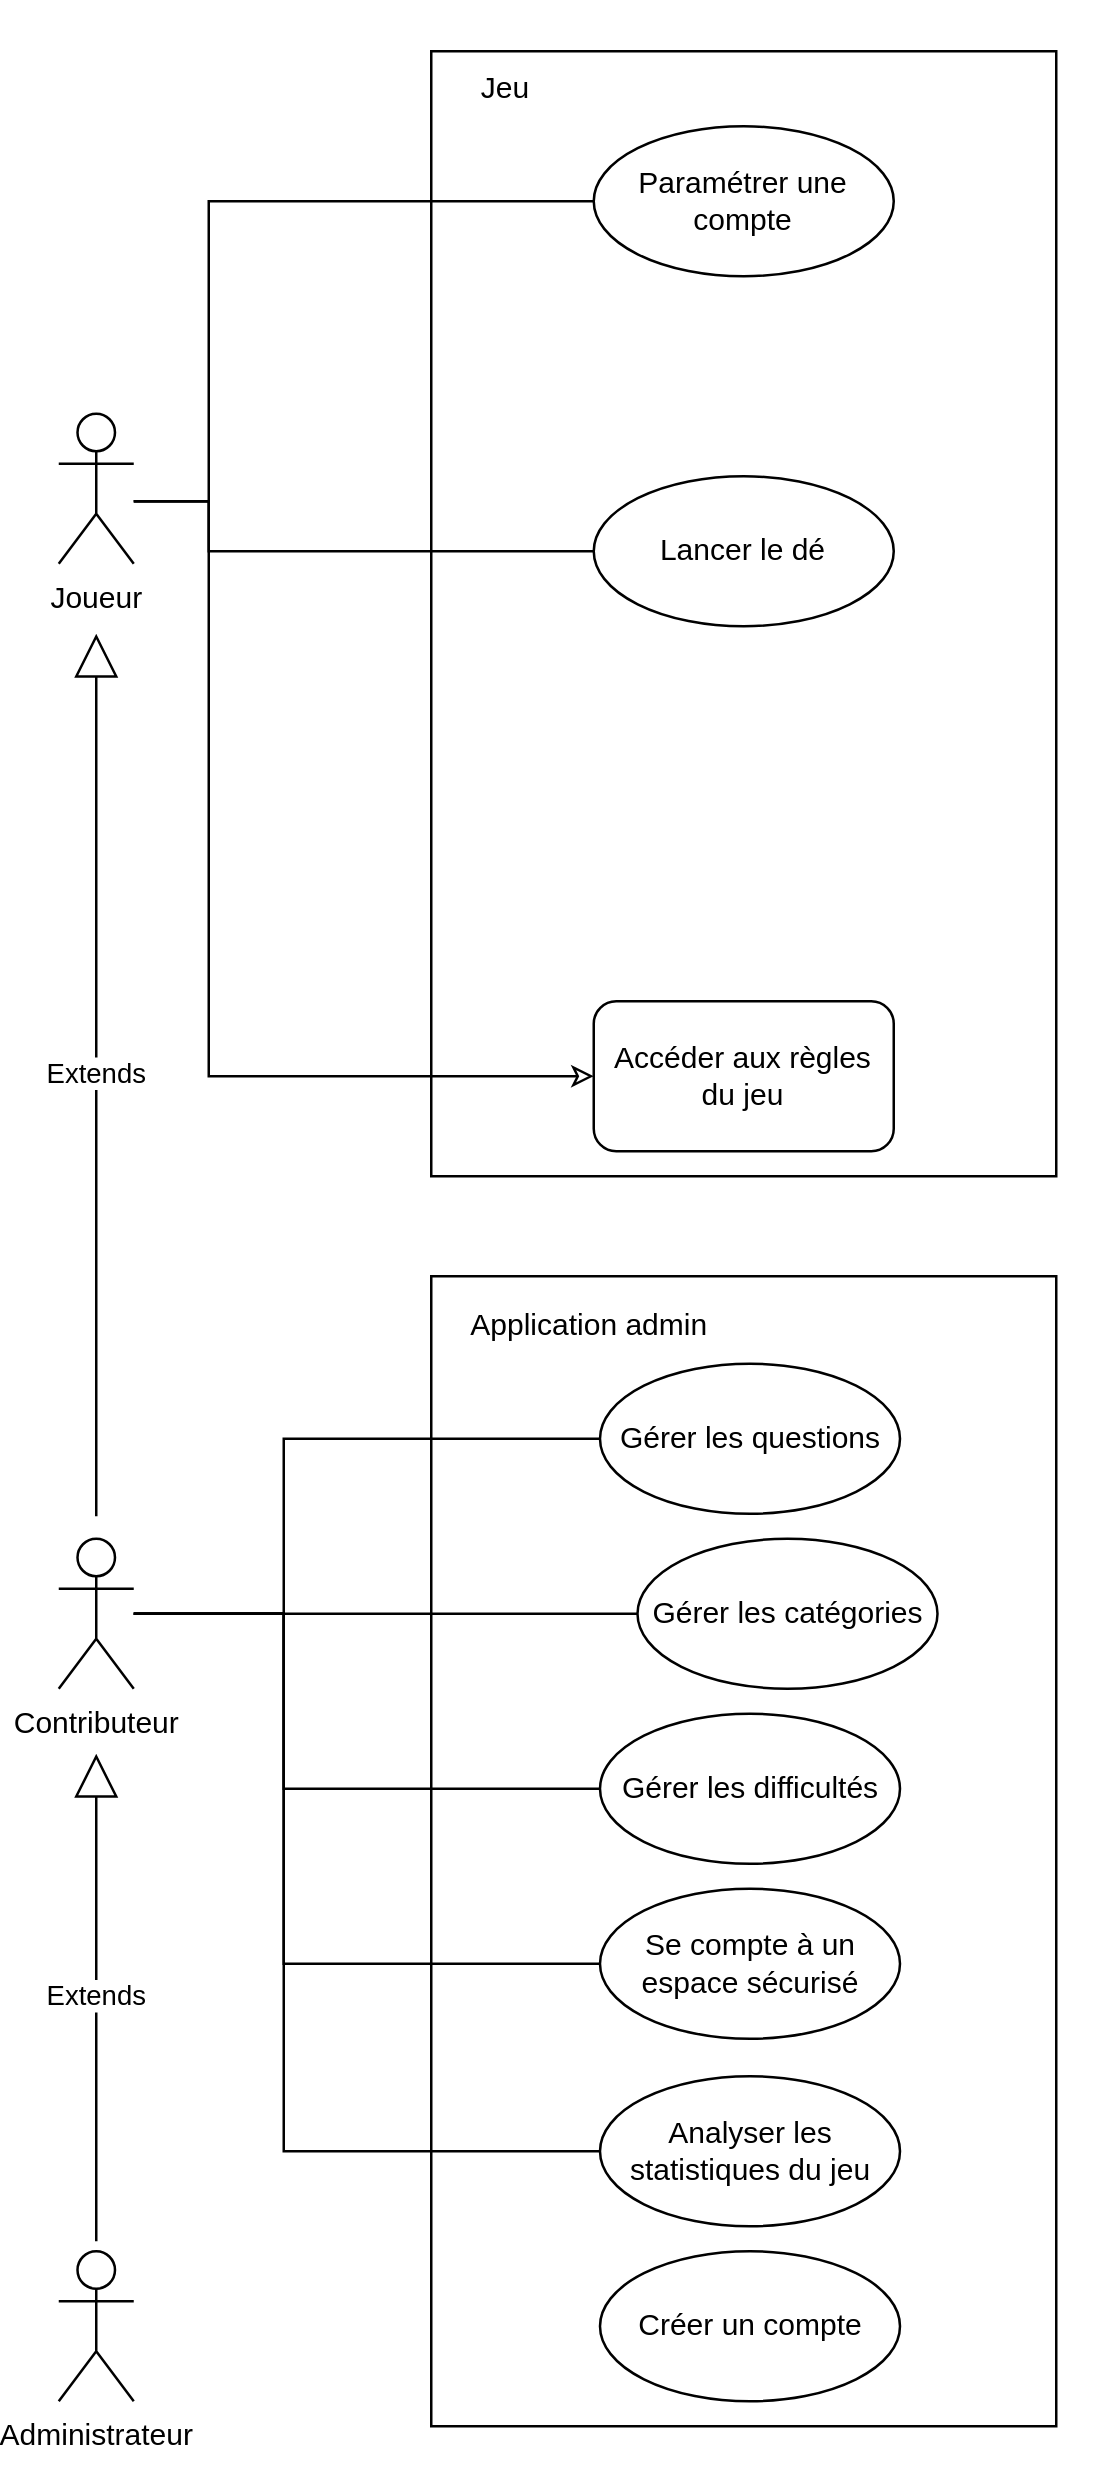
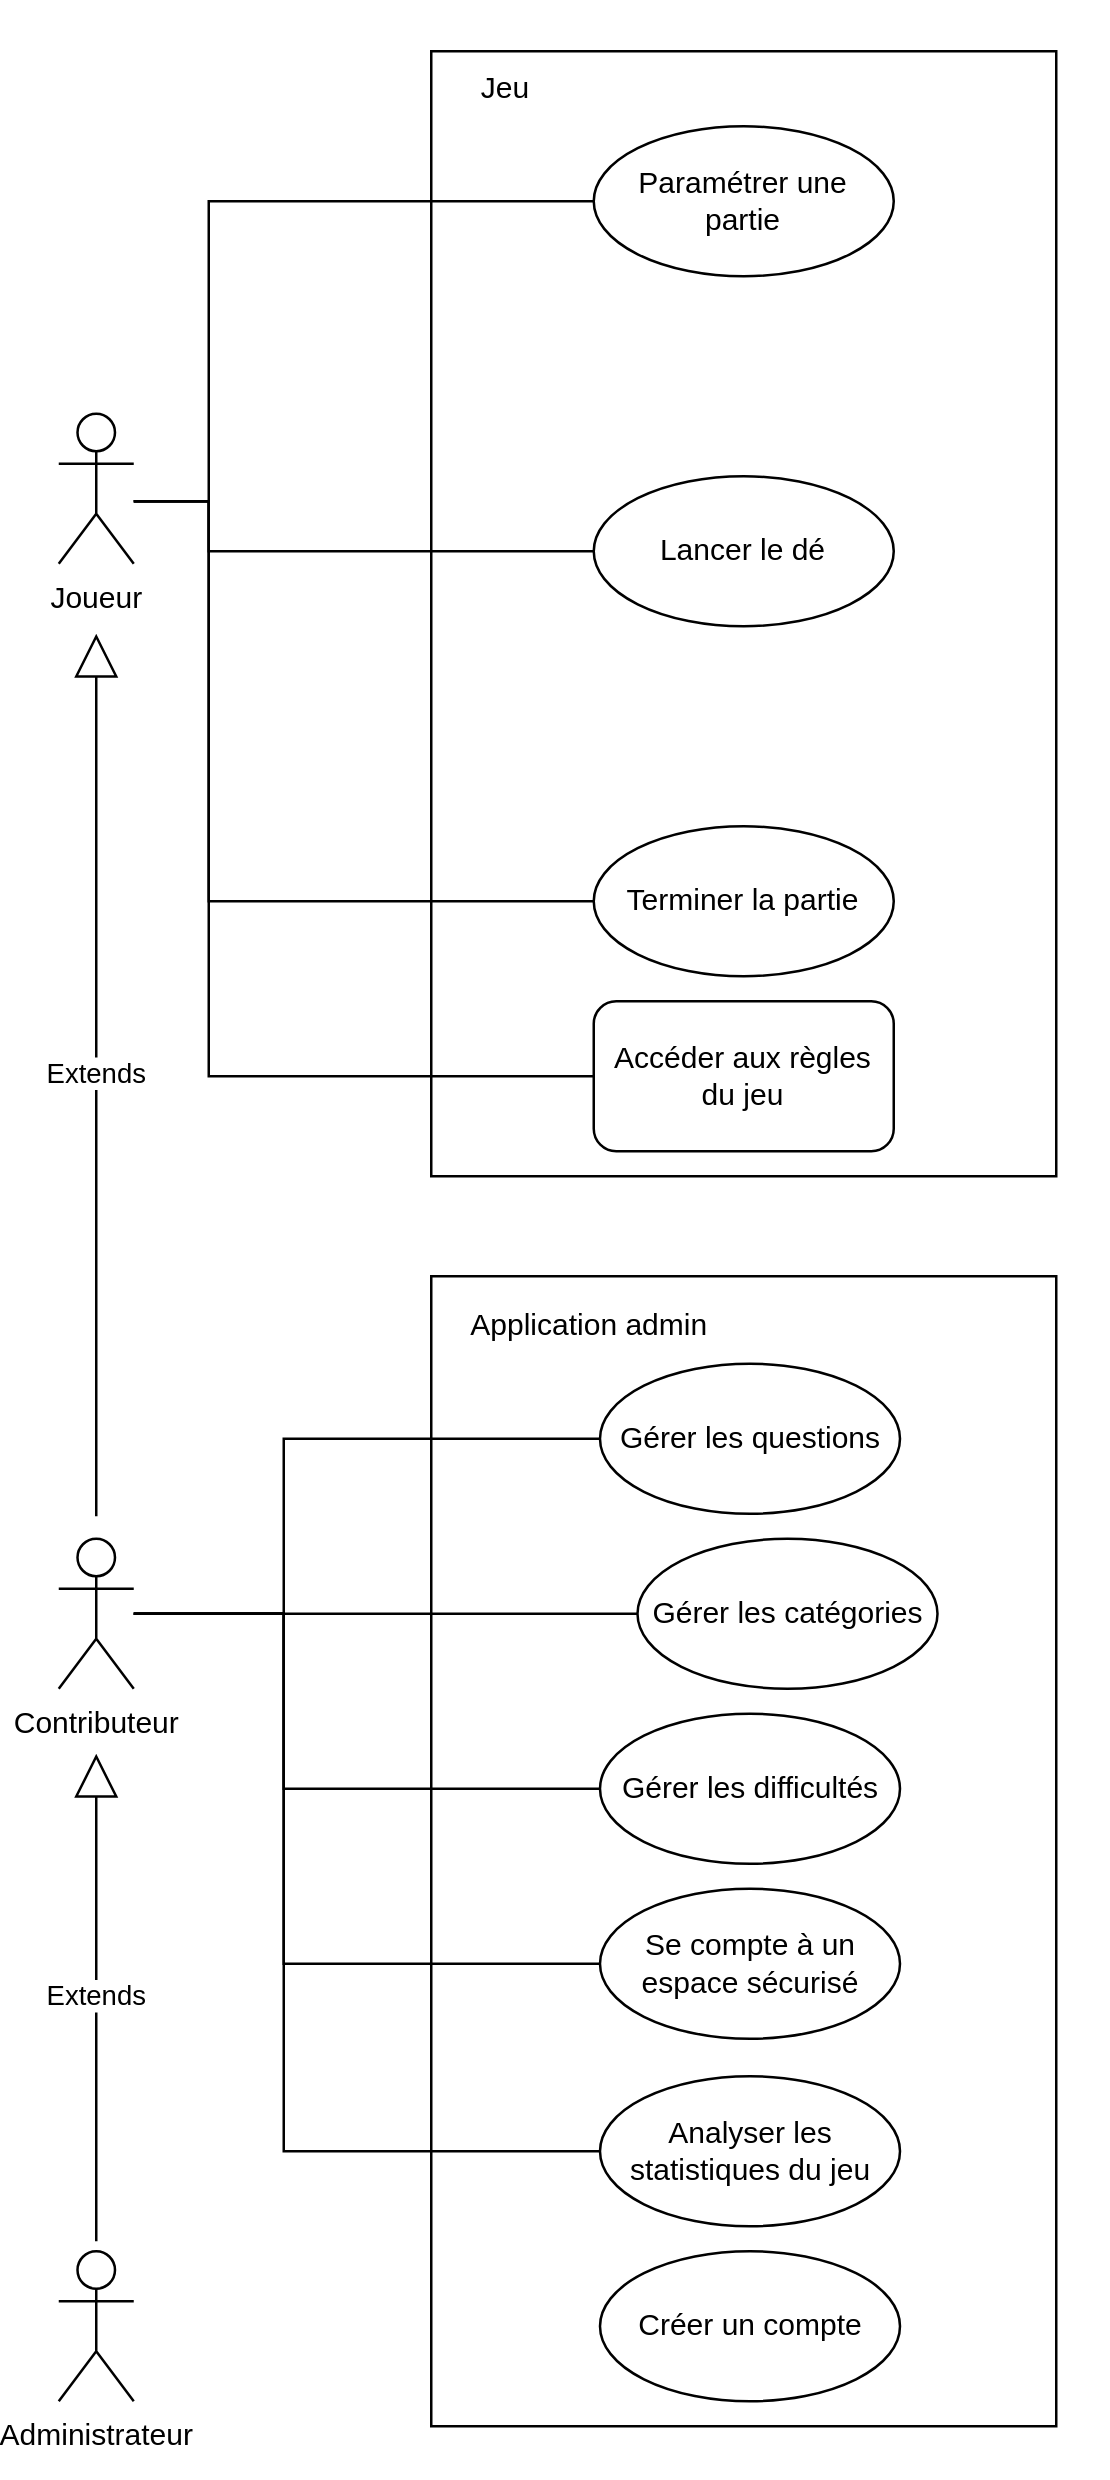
- <mxCell id="18" value="Paramétrer une &lt;br&gt;compte" style="ellipse;whiteSpace=wrap;html=1;" parent="1" vertex="1"><mxGeometry x="234" y="50" width="120" height="60" as="geometry" /></mxCell>
+ <mxCell id="18" value="Paramétrer une &lt;br&gt;partie" style="ellipse;whiteSpace=wrap;html=1;" parent="1" vertex="1"><mxGeometry x="234" y="50" width="120" height="60" as="geometry" /></mxCell>
+ <mxCell id="14" value="" style="endArrow=none;html=1;rounded=0;entryX=0;entryY=0.5;entryDx=0;entryDy=0;edgeStyle=orthogonalEdgeStyle;endFill=0;" parent="1" source="2" target="7" edge="1"><mxGeometry width="50" height="50" relative="1" as="geometry"><mxPoint x="190" y="-30" as="sourcePoint" /><mxPoint x="234" y="220" as="targetPoint" /><Array as="points"><mxPoint x="80" y="200" /><mxPoint x="80" y="360" /></Array></mxGeometry></mxCell>
+ <mxCell id="7" value="Terminer la partie" style="ellipse;whiteSpace=wrap;html=1;" parent="1" vertex="1"><mxGeometry x="234" y="330" width="120" height="60" as="geometry" /></mxCell>
- <mxCell id="24" value="" style="endArrow=classic;html=1;rounded=0;entryX=0;entryY=0.5;entryDx=0;entryDy=0;edgeStyle=orthogonalEdgeStyle;endFill=0;" parent="1" source="2" target="23" edge="1"><mxGeometry width="50" height="50" relative="1" as="geometry"><mxPoint x="60" y="209.947" as="sourcePoint" /><mxPoint x="244" y="370" as="targetPoint" /><Array as="points"><mxPoint x="80" y="200" /><mxPoint x="80" y="430" /></Array></mxGeometry></mxCell>
+ <mxCell id="24" value="" style="endArrow=none;html=1;rounded=0;entryX=0;entryY=0.5;entryDx=0;entryDy=0;edgeStyle=orthogonalEdgeStyle;endFill=0;" parent="1" source="2" target="23" edge="1"><mxGeometry width="50" height="50" relative="1" as="geometry"><mxPoint x="60" y="209.947" as="sourcePoint" /><mxPoint x="244" y="370" as="targetPoint" /><Array as="points"><mxPoint x="80" y="200" /><mxPoint x="80" y="430" /></Array></mxGeometry></mxCell>
